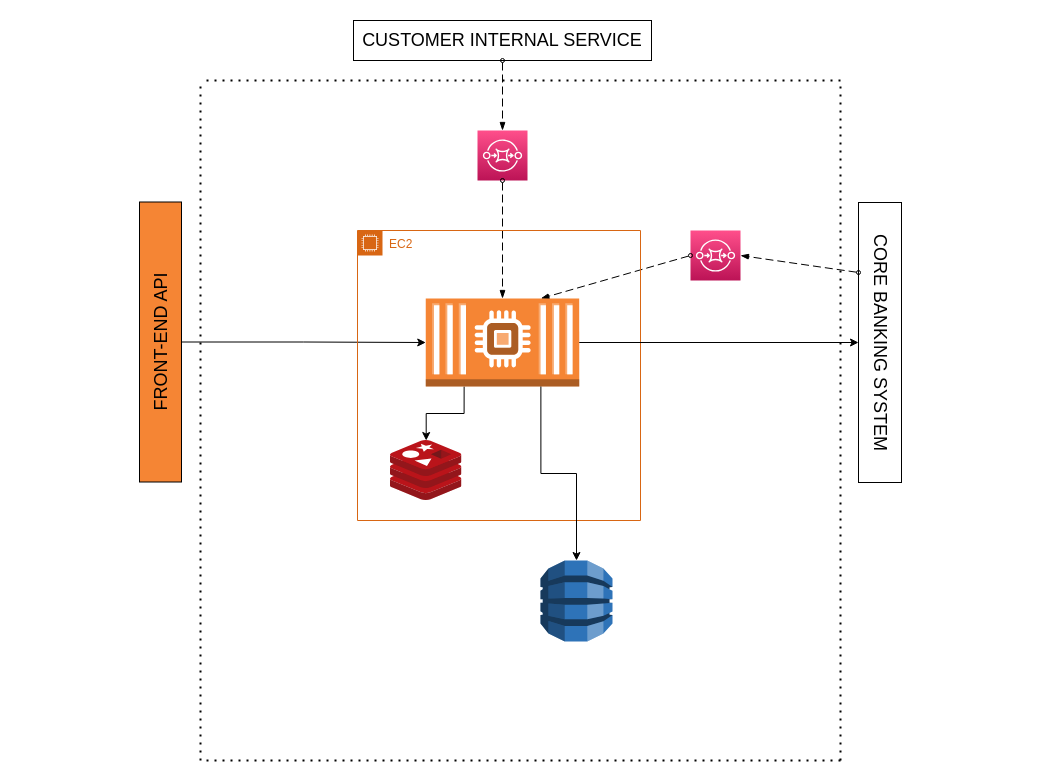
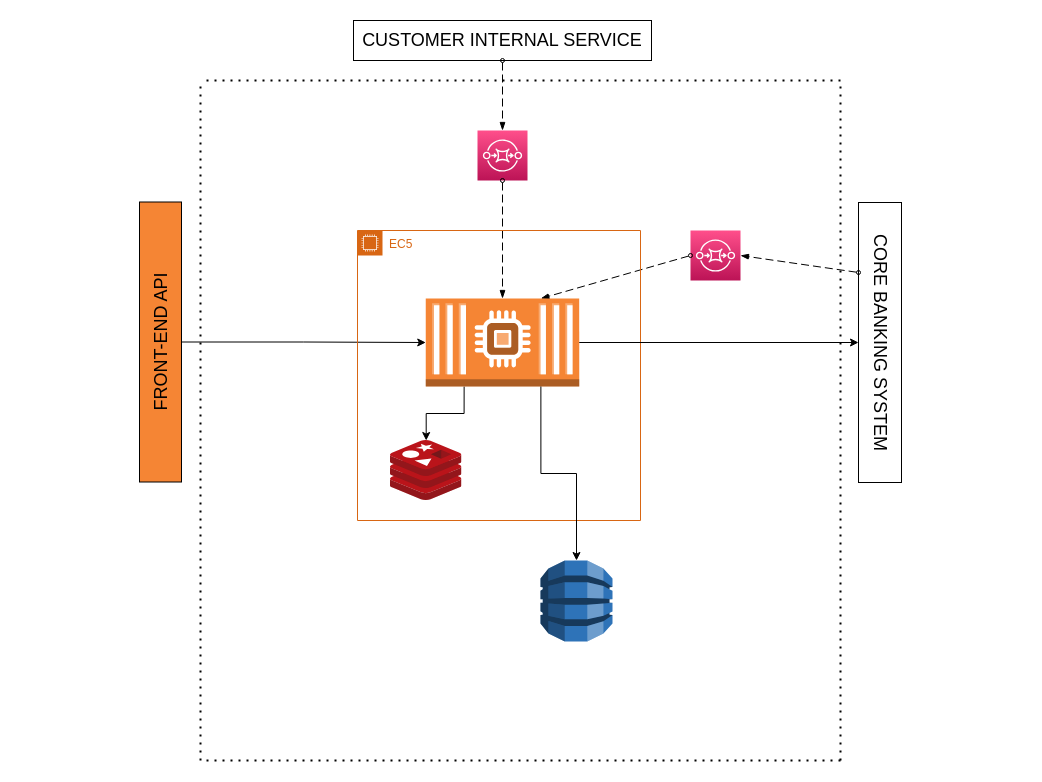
- <mxCell id="14" value="EC2" style="points=[[0,0],[0.25,0],[0.5,0],[0.75,0],[1,0],[1,0.25],[1,0.5],[1,0.75],[1,1],[0.75,1],[0.5,1],[0.25,1],[0,1],[0,0.75],[0,0.5],[0,0.25]];outlineConnect=0;gradientColor=none;html=1;whiteSpace=wrap;fontSize=12;fontStyle=0;container=1;pointerEvents=0;collapsible=0;recursiveResize=0;shape=mxgraph.aws4.group;grIcon=mxgraph.aws4.group_ec2_instance_contents;strokeColor=#D86613;fillColor=none;verticalAlign=top;align=left;spacingLeft=30;fontColor=#D86613;dashed=0;" vertex="1" parent="1"><mxGeometry x="357" y="230" width="283" height="290" as="geometry" /></mxCell>
+ <mxCell id="14" value="EC5" style="points=[[0,0],[0.25,0],[0.5,0],[0.75,0],[1,0],[1,0.25],[1,0.5],[1,0.75],[1,1],[0.75,1],[0.5,1],[0.25,1],[0,1],[0,0.75],[0,0.5],[0,0.25]];outlineConnect=0;gradientColor=none;html=1;whiteSpace=wrap;fontSize=12;fontStyle=0;container=1;pointerEvents=0;collapsible=0;recursiveResize=0;shape=mxgraph.aws4.group;grIcon=mxgraph.aws4.group_ec2_instance_contents;strokeColor=#D86613;fillColor=none;verticalAlign=top;align=left;spacingLeft=30;fontColor=#D86613;dashed=0;" vertex="1" parent="1"><mxGeometry x="357" y="230" width="283" height="290" as="geometry" /></mxCell>
